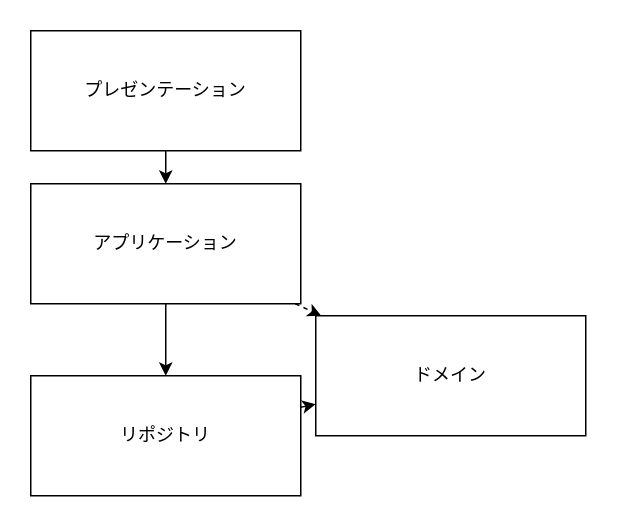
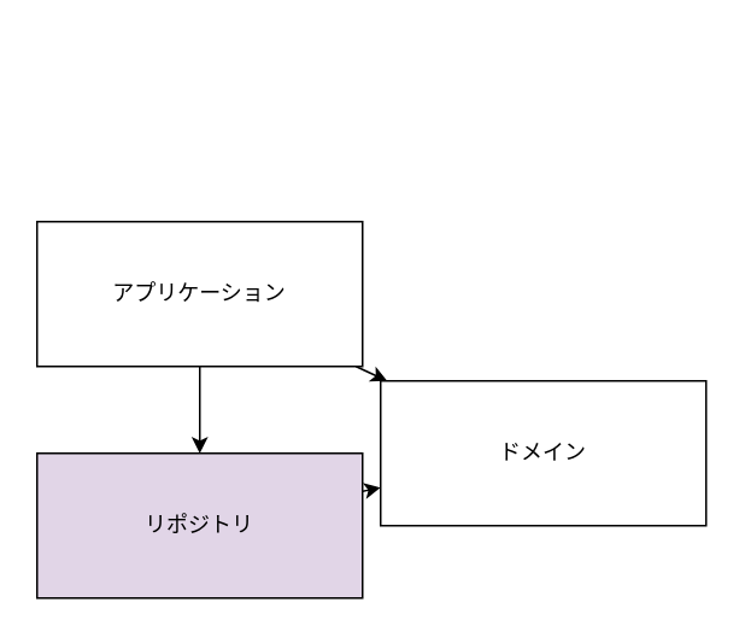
- <mxCell id="9" value="プレゼンテーション" style="rounded=0;whiteSpace=wrap;html=1;" vertex="1" parent="1"><mxGeometry x="20" y="20" width="180" height="80" as="geometry" /></mxCell>
- <mxCell id="8" value="" style="edgeStyle=none;rounded=0;orthogonalLoop=1;jettySize=auto;html=1;" edge="1" parent="1" source="9" target="4"><mxGeometry relative="1" as="geometry" /></mxCell>
- <mxCell id="2" style="rounded=0;orthogonalLoop=1;jettySize=auto;html=1;dashed=1;" edge="1" parent="1" source="4" target="5"><mxGeometry relative="1" as="geometry" /></mxCell>
+ <mxCell id="2" style="rounded=0;orthogonalLoop=1;jettySize=auto;html=1;" edge="1" parent="1" source="4" target="5"><mxGeometry relative="1" as="geometry" /></mxCell>
- <mxCell id="7" value="リポジトリ" style="rounded=0;whiteSpace=wrap;html=1;" vertex="1" parent="1"><mxGeometry x="20" y="250" width="180" height="80" as="geometry" /></mxCell>
+ <mxCell id="7" value="リポジトリ" style="rounded=0;whiteSpace=wrap;html=1;fillColor=#e1d5e7;" vertex="1" parent="1"><mxGeometry x="20" y="250" width="180" height="80" as="geometry" /></mxCell>
